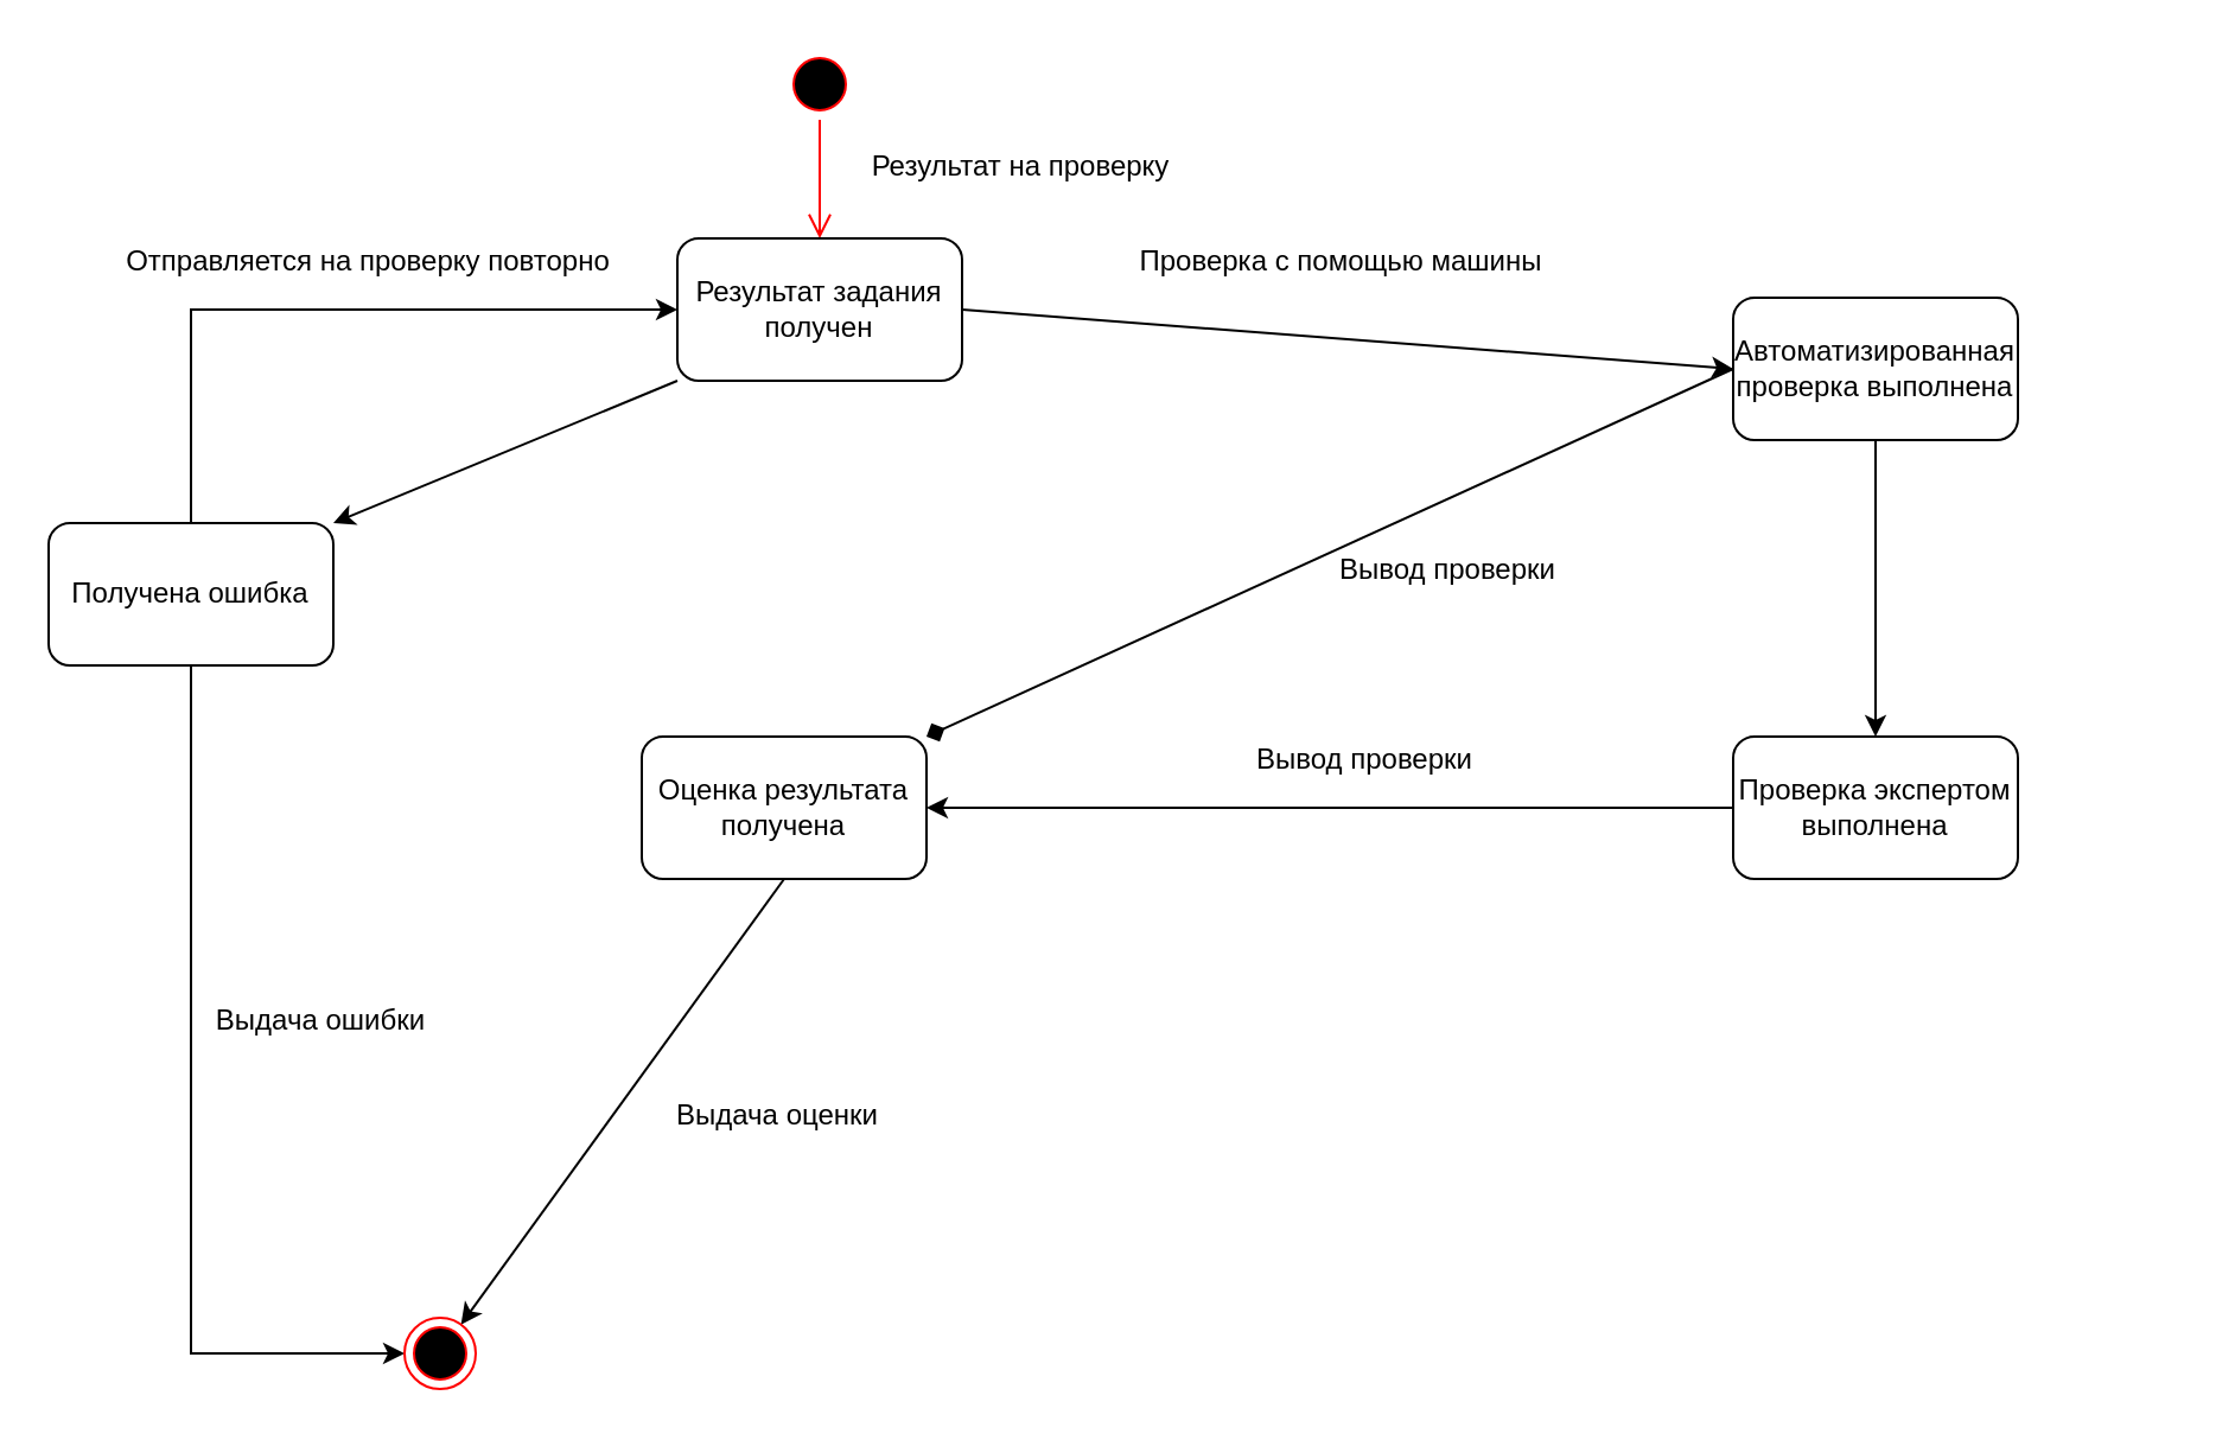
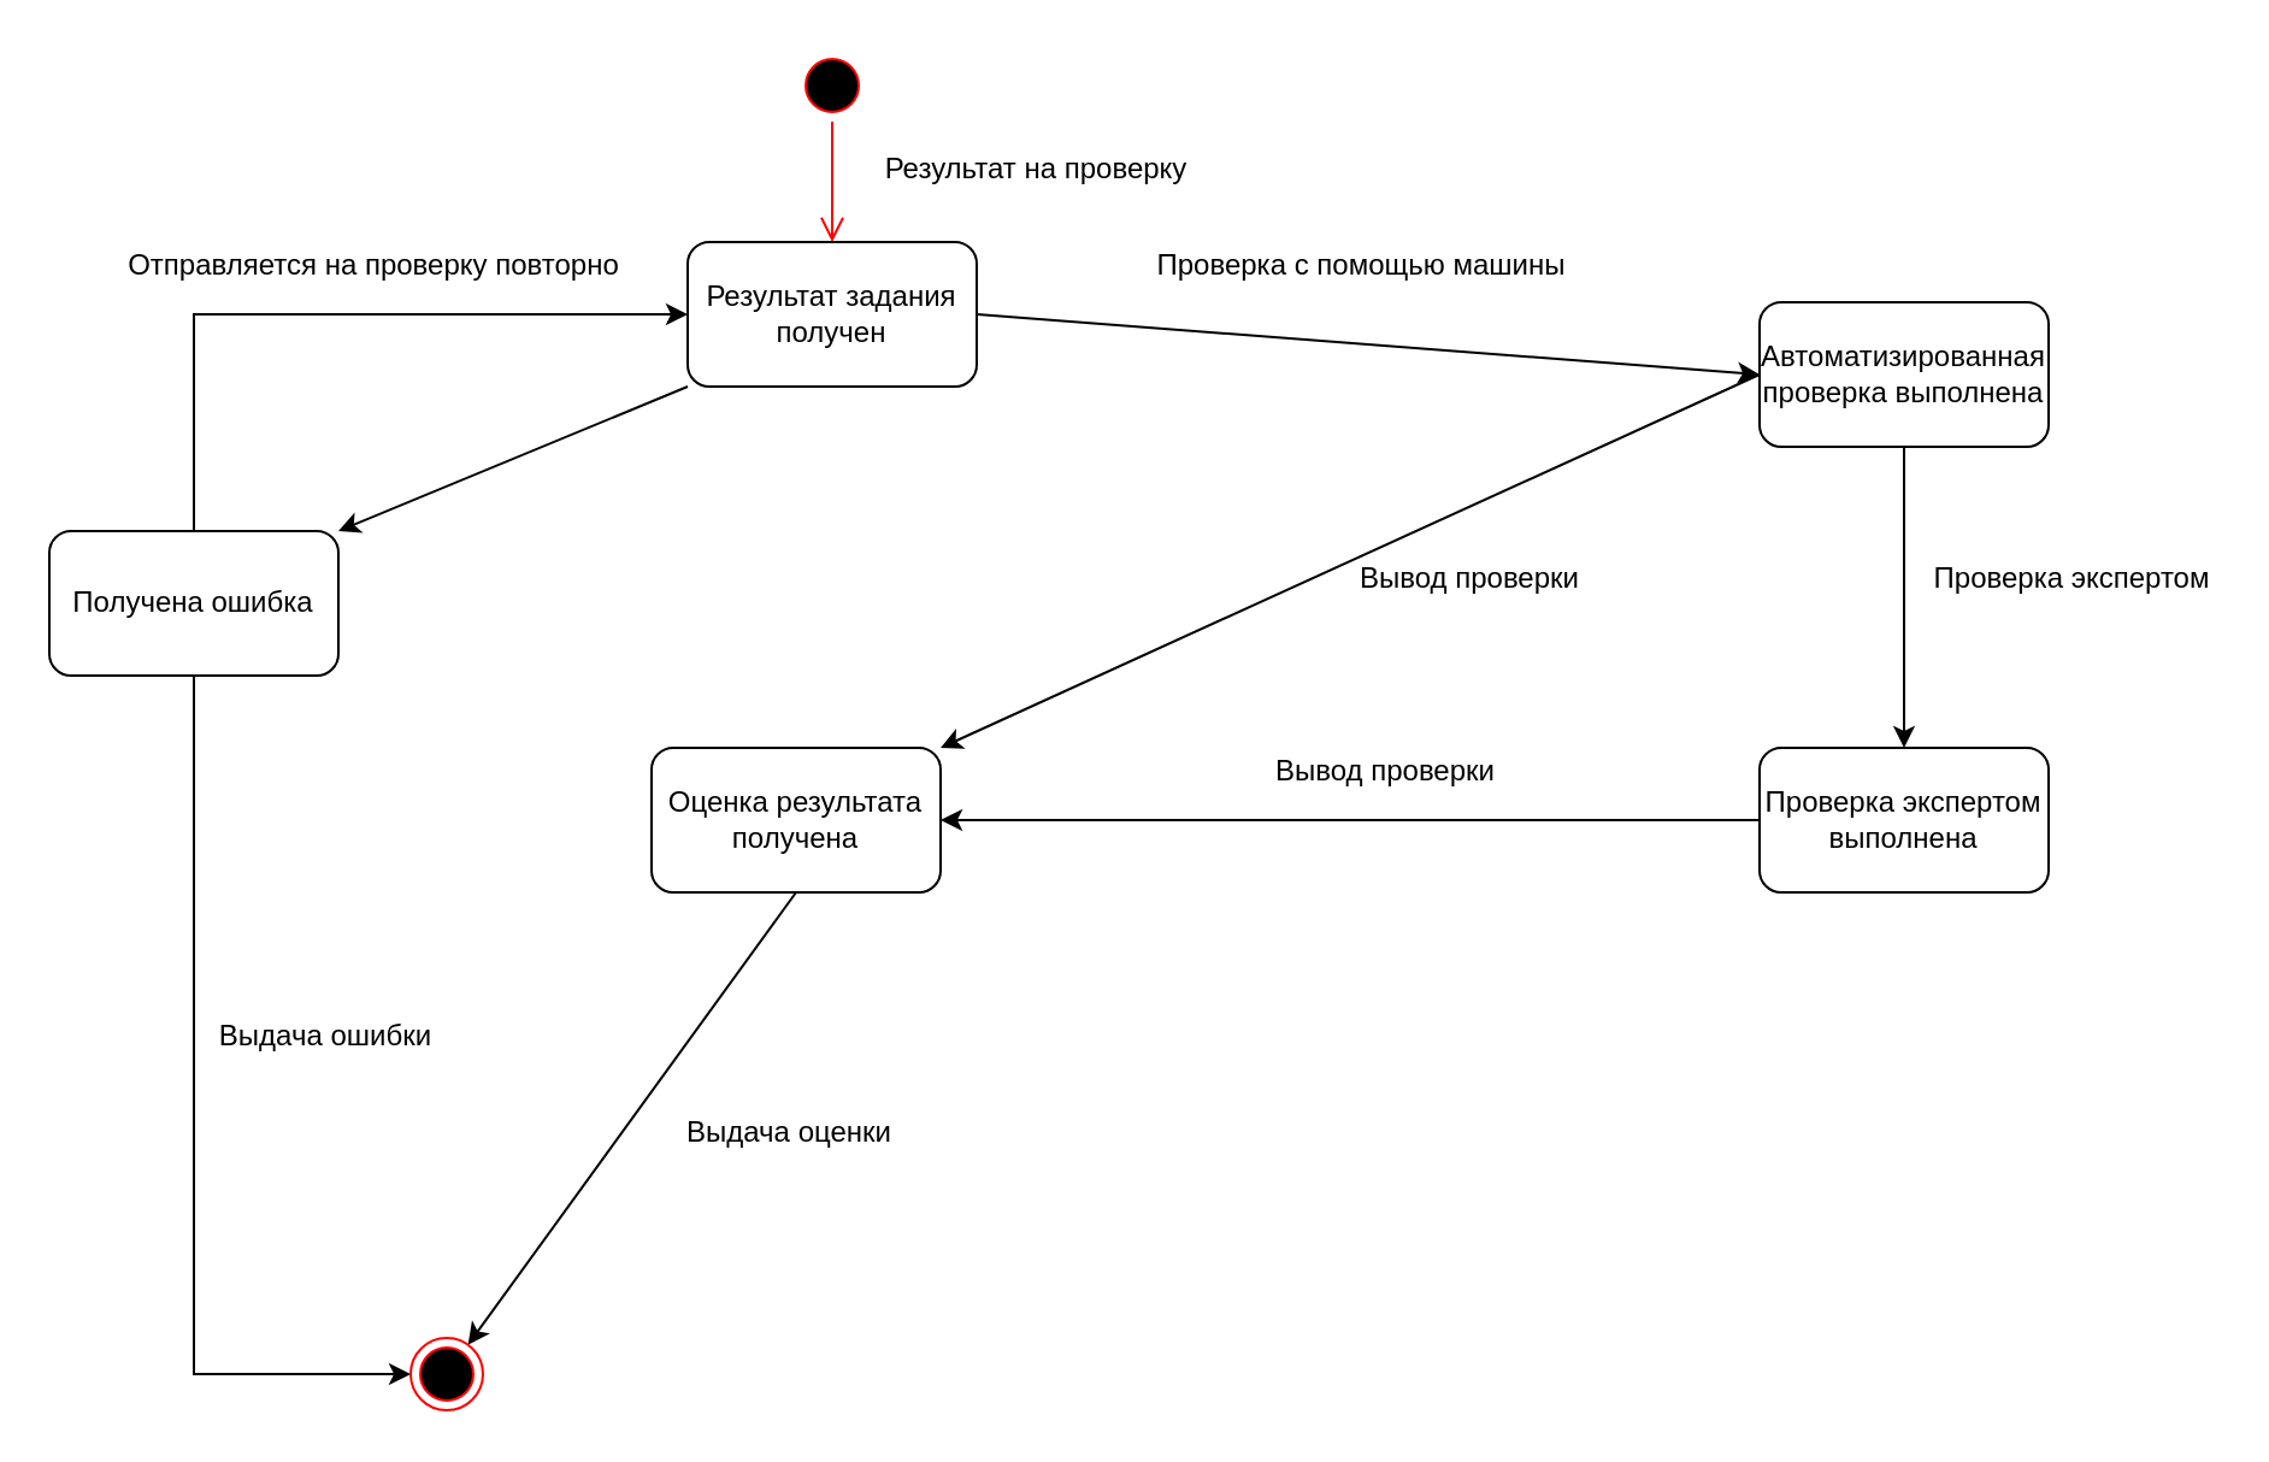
+ <mxCell id="21" value="Проверка экспертом" style="text;html=1;strokeColor=none;fillColor=none;align=center;verticalAlign=middle;whiteSpace=wrap;rounded=0;" vertex="1" parent="1"><mxGeometry x="800" y="230" width="120" height="20" as="geometry" /></mxCell>
- <mxCell id="8" style="rounded=0;orthogonalLoop=1;jettySize=auto;html=1;exitX=0;exitY=0.5;exitDx=0;exitDy=0;entryX=1;entryY=0;entryDx=0;entryDy=0;endArrow=diamond;" edge="1" parent="1" source="9" target="13"><mxGeometry relative="1" as="geometry" /></mxCell>
+ <mxCell id="8" style="rounded=0;orthogonalLoop=1;jettySize=auto;html=1;exitX=0;exitY=0.5;exitDx=0;exitDy=0;entryX=1;entryY=0;entryDx=0;entryDy=0;" edge="1" parent="1" source="9" target="13"><mxGeometry relative="1" as="geometry" /></mxCell>
